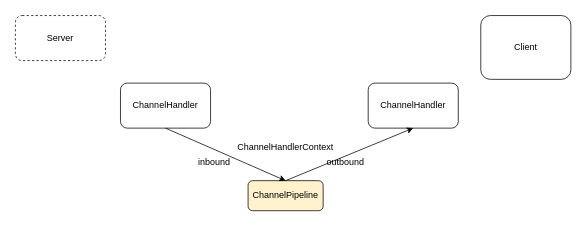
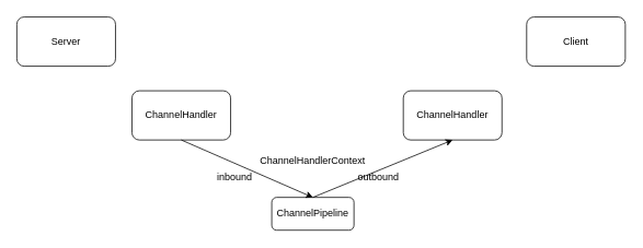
- <mxCell id="2" value="Server" style="rounded=1;whiteSpace=wrap;html=1;dashed=1;" vertex="1" parent="1"><mxGeometry x="20" y="20" width="120" height="60" as="geometry" /></mxCell>
+ <mxCell id="2" value="Server" style="rounded=1;whiteSpace=wrap;html=1;" vertex="1" parent="1"><mxGeometry x="20" y="20" width="120" height="60" as="geometry" /></mxCell>
- <mxCell id="3" value="Client" style="rounded=1;whiteSpace=wrap;html=1;" vertex="1" parent="1"><mxGeometry x="640" y="20" width="120" height="85" as="geometry" /></mxCell>
+ <mxCell id="3" value="Client" style="rounded=1;whiteSpace=wrap;html=1;" vertex="1" parent="1"><mxGeometry x="640" y="20" width="120" height="60" as="geometry" /></mxCell>
- <mxCell id="4" value="ChannelPipeline" style="rounded=1;whiteSpace=wrap;html=1;fillColor=#fff2cc;" vertex="1" parent="1"><mxGeometry x="330" y="240" width="100" height="40" as="geometry" /></mxCell>
+ <mxCell id="4" value="ChannelPipeline" style="rounded=1;whiteSpace=wrap;html=1;" vertex="1" parent="1"><mxGeometry x="330" y="240" width="100" height="40" as="geometry" /></mxCell>
